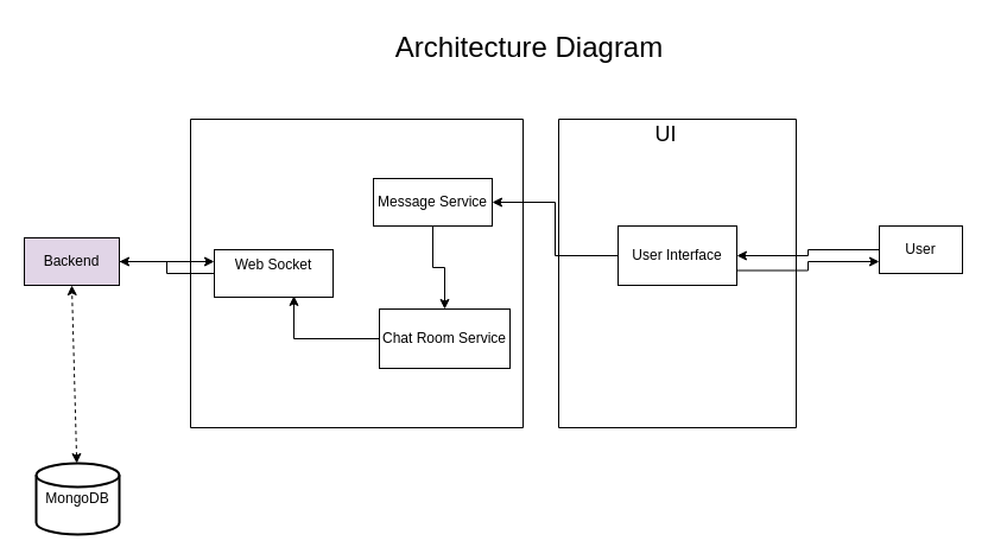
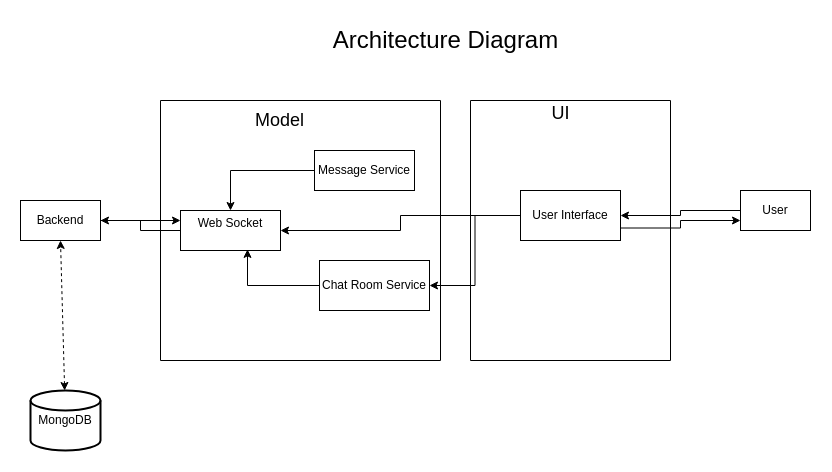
+ <mxCell id="15" value="&lt;font style=&quot;font-size: 18px;&quot;&gt;Model&lt;/font&gt;" style="text;html=1;align=center;verticalAlign=middle;resizable=0;points=[];autosize=1;strokeColor=none;fillColor=none;" vertex="1" parent="12"><mxGeometry x="84" width="70" height="40" as="geometry" /></mxCell>
- <mxCell id="6" style="edgeStyle=orthogonalEdgeStyle;rounded=0;orthogonalLoop=1;jettySize=auto;html=1;entryX=1;entryY=0.5;entryDx=0;entryDy=0;" edge="1" parent="1" source="9" target="14"><mxGeometry relative="1" as="geometry" /></mxCell>
+ <mxCell id="6" style="edgeStyle=orthogonalEdgeStyle;rounded=0;orthogonalLoop=1;jettySize=auto;html=1;" edge="1" parent="1" source="9" target="16"><mxGeometry relative="1" as="geometry" /></mxCell>
- <mxCell id="3" value="Backend" style="rounded=0;whiteSpace=wrap;html=1;fillColor=#e1d5e7;" vertex="1" parent="1"><mxGeometry x="20" y="200" width="80" height="40" as="geometry" /></mxCell>
+ <mxCell id="3" value="Backend" style="rounded=0;whiteSpace=wrap;html=1;" vertex="1" parent="1"><mxGeometry x="20" y="200" width="80" height="40" as="geometry" /></mxCell>
- <mxCell id="13" style="edgeStyle=orthogonalEdgeStyle;rounded=0;orthogonalLoop=1;jettySize=auto;html=1;" edge="1" parent="12" source="14" target="10"><mxGeometry relative="1" as="geometry" /></mxCell>
+ <mxCell id="13" style="edgeStyle=orthogonalEdgeStyle;rounded=0;orthogonalLoop=1;jettySize=auto;html=1;entryX=0.5;entryY=0;entryDx=0;entryDy=0;" edge="1" parent="12" source="14" target="16"><mxGeometry relative="1" as="geometry" /></mxCell>
+ <mxCell id="7" style="edgeStyle=orthogonalEdgeStyle;rounded=0;orthogonalLoop=1;jettySize=auto;html=1;entryX=1;entryY=0.5;entryDx=0;entryDy=0;" edge="1" parent="1" source="9" target="10"><mxGeometry relative="1" as="geometry" /></mxCell>
